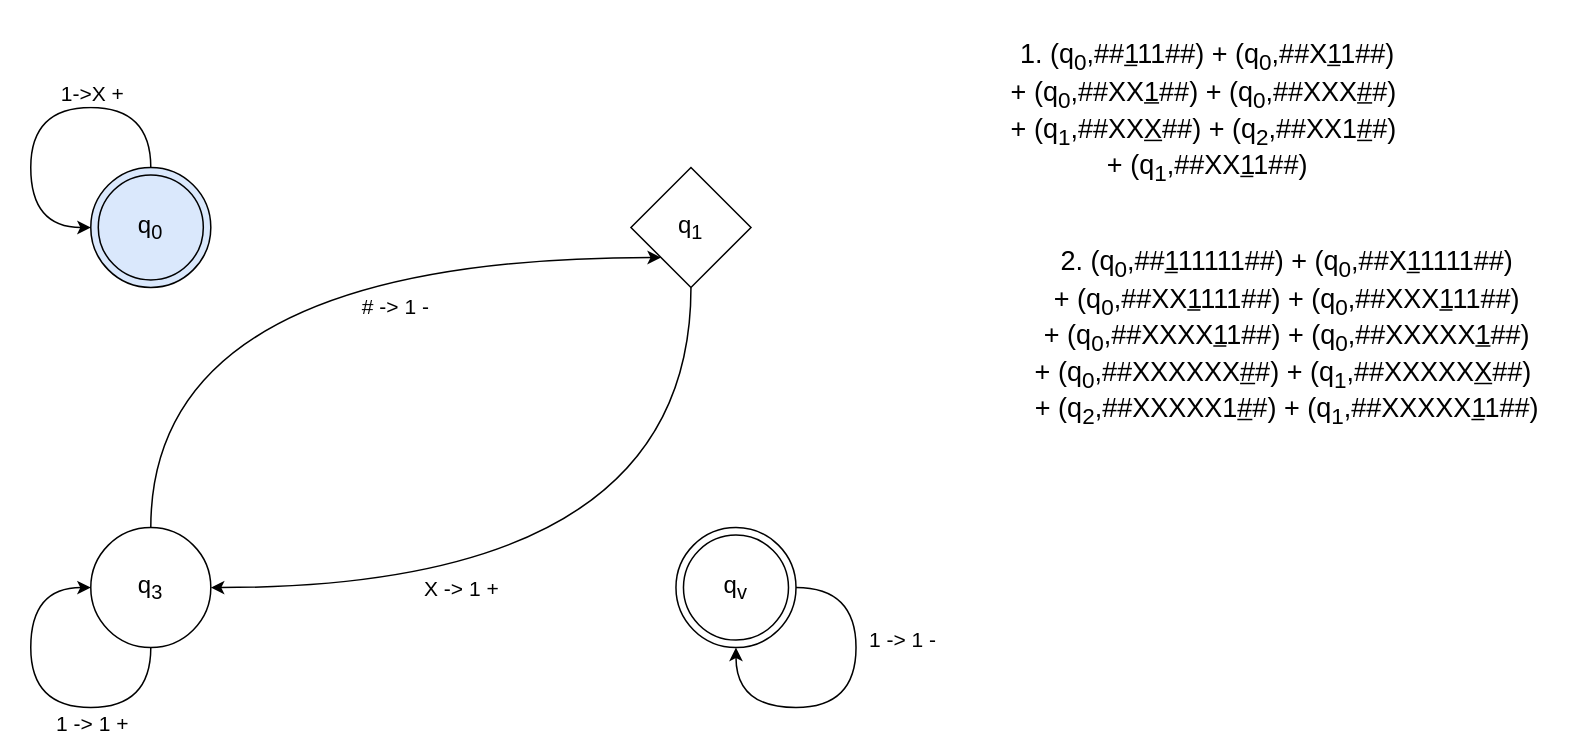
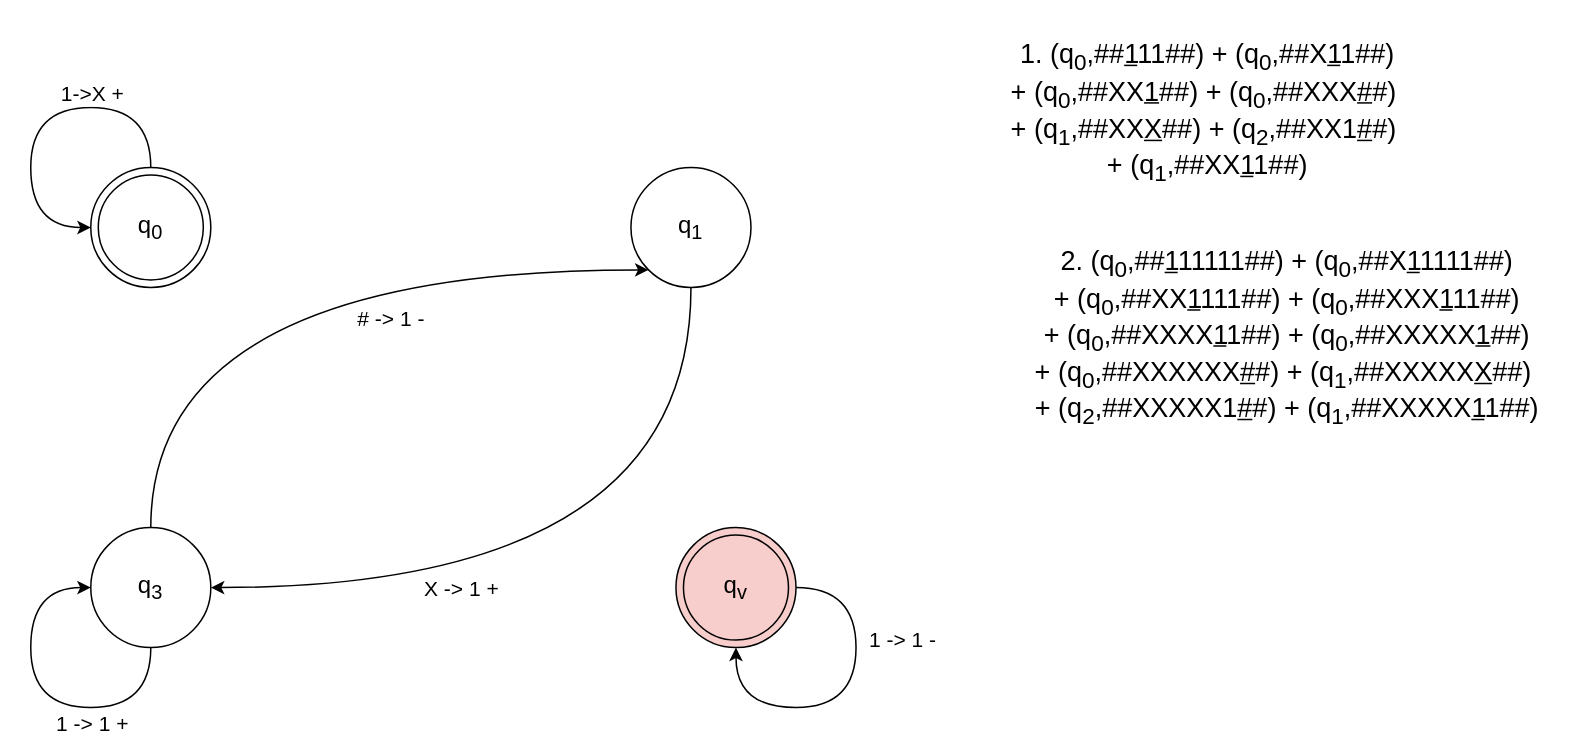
- <mxCell id="2" value="&lt;font style=&quot;font-size: 16px;&quot;&gt;q&lt;sub&gt;0&lt;/sub&gt;&lt;/font&gt;" style="ellipse;whiteSpace=wrap;html=1;aspect=fixed;strokeWidth=1;fillColor=#dae8fc;" parent="1" vertex="1"><mxGeometry x="60" y="111" width="80" height="80" as="geometry" /></mxCell>
+ <mxCell id="2" value="&lt;font style=&quot;font-size: 16px;&quot;&gt;q&lt;sub&gt;0&lt;/sub&gt;&lt;/font&gt;" style="ellipse;whiteSpace=wrap;html=1;aspect=fixed;strokeWidth=1;" parent="1" vertex="1"><mxGeometry x="60" y="111" width="80" height="80" as="geometry" /></mxCell>
- <mxCell id="9" value="&lt;font style=&quot;font-size: 16px;&quot;&gt;q&lt;sub&gt;1&lt;/sub&gt;&lt;/font&gt;" style="rhombus;whiteSpace=wrap;html=1;aspect=fixed;" parent="1" vertex="1"><mxGeometry x="420" y="111" width="80" height="80" as="geometry" /></mxCell>
+ <mxCell id="9" value="&lt;font style=&quot;font-size: 16px;&quot;&gt;q&lt;sub&gt;1&lt;/sub&gt;&lt;/font&gt;" style="ellipse;whiteSpace=wrap;html=1;aspect=fixed;" parent="1" vertex="1"><mxGeometry x="420" y="111" width="80" height="80" as="geometry" /></mxCell>
- <mxCell id="3" value="&lt;font style=&quot;font-size: 16px;&quot;&gt;q&lt;sub&gt;v&lt;/sub&gt;&lt;/font&gt;" style="ellipse;whiteSpace=wrap;html=1;aspect=fixed;" parent="1" vertex="1"><mxGeometry x="450" y="351" width="80" height="80" as="geometry" /></mxCell>
+ <mxCell id="3" value="&lt;font style=&quot;font-size: 16px;&quot;&gt;q&lt;sub&gt;v&lt;/sub&gt;&lt;/font&gt;" style="ellipse;whiteSpace=wrap;html=1;aspect=fixed;fillColor=#f8cecc;" parent="1" vertex="1"><mxGeometry x="450" y="351" width="80" height="80" as="geometry" /></mxCell>
